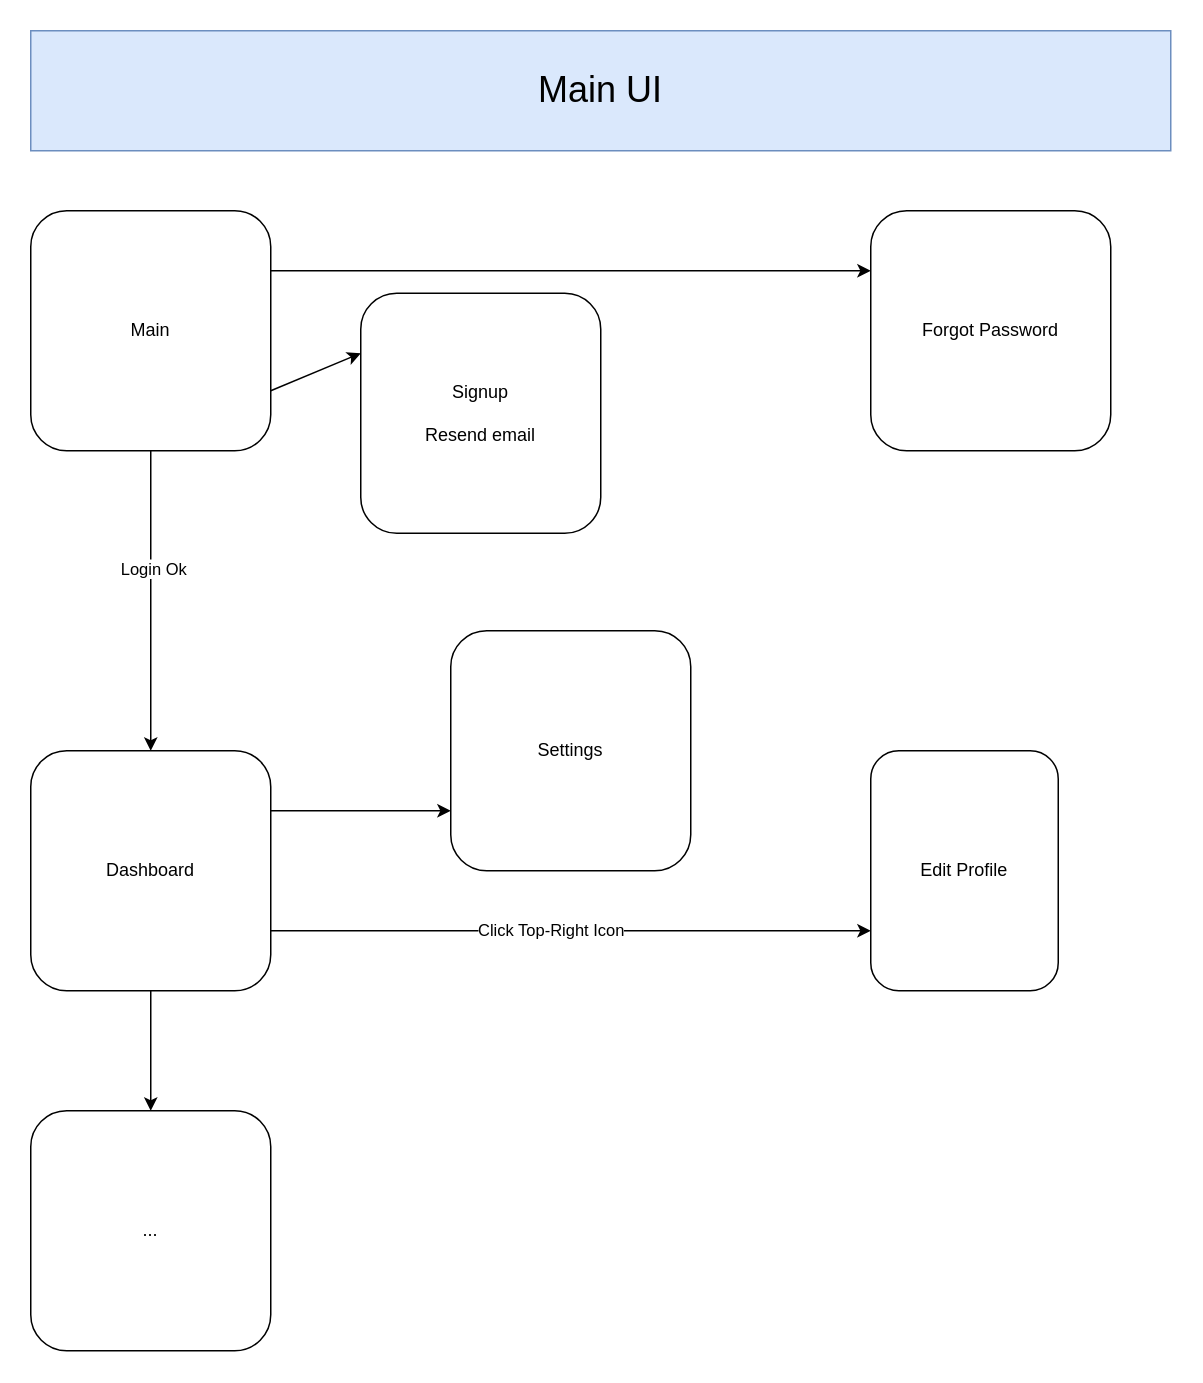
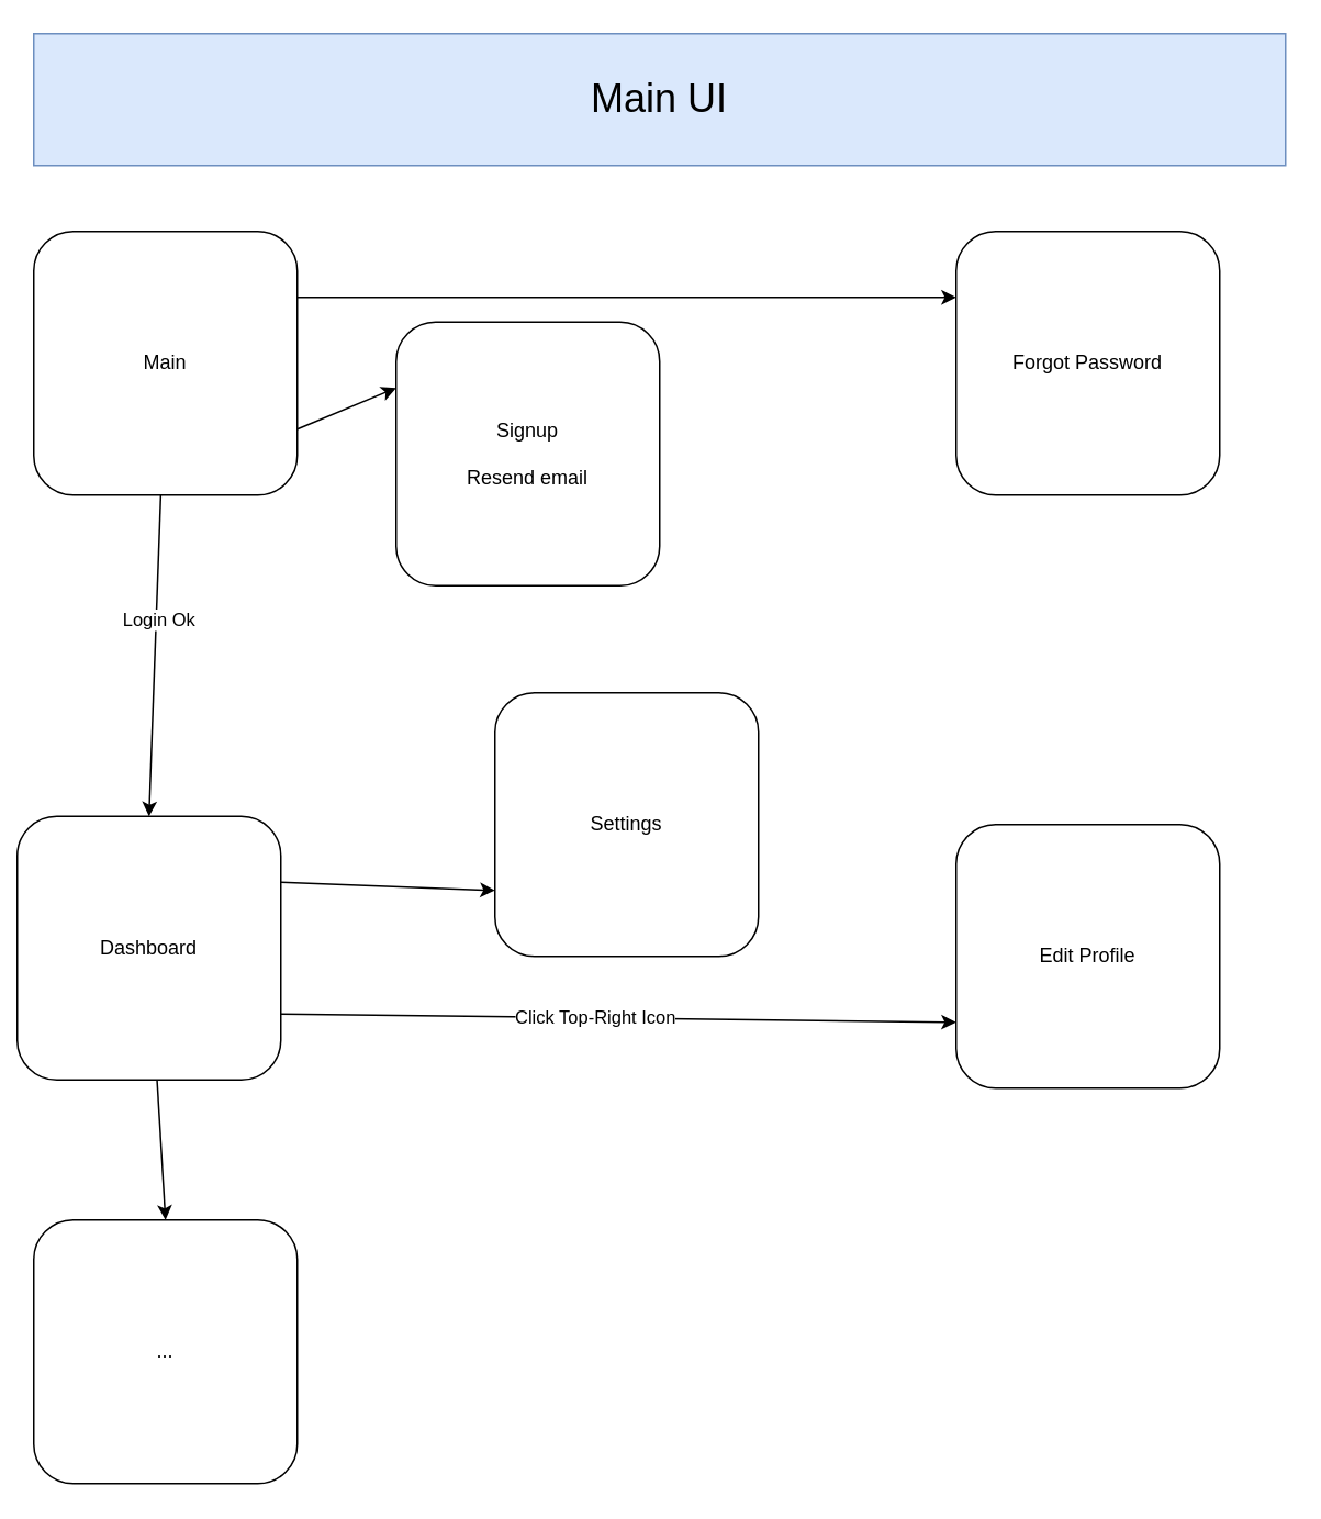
- <mxCell id="12" value="Dashboard" style="rounded=1;whiteSpace=wrap;html=1;" parent="1" vertex="1"><mxGeometry x="20" y="500" width="160" height="160" as="geometry" /></mxCell>
+ <mxCell id="12" value="Dashboard" style="rounded=1;whiteSpace=wrap;html=1;" parent="1" vertex="1"><mxGeometry x="10" y="495" width="160" height="160" as="geometry" /></mxCell>
- <mxCell id="14" value="Edit Profile" style="rounded=1;whiteSpace=wrap;html=1;" parent="1" vertex="1"><mxGeometry x="580" y="500" width="125" height="160" as="geometry" /></mxCell>
+ <mxCell id="14" value="Edit Profile" style="rounded=1;whiteSpace=wrap;html=1;" parent="1" vertex="1"><mxGeometry x="580" y="500" width="160" height="160" as="geometry" /></mxCell>
